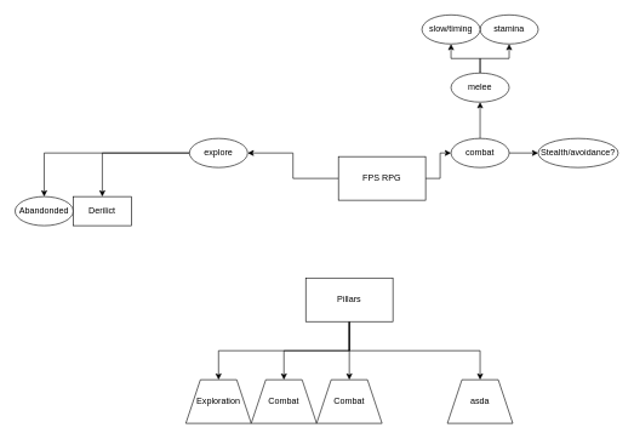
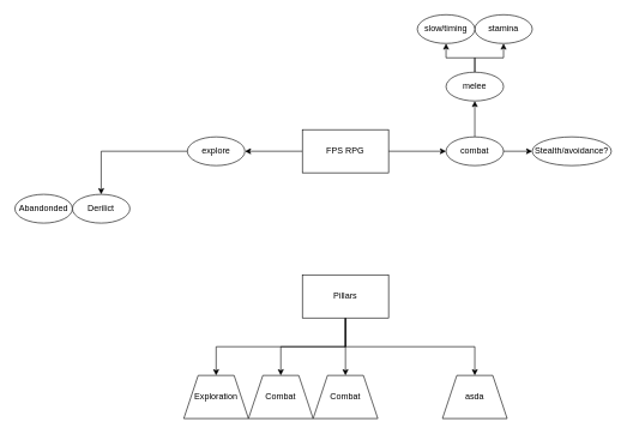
- <mxCell id="5" value="" style="edgeStyle=orthogonalEdgeStyle;rounded=0;orthogonalLoop=1;jettySize=auto;html=1;" edge="1" parent="1" source="7" target="8"><mxGeometry relative="1" as="geometry" /></mxCell>
- <mxCell id="4" value="FPS RPG" style="rounded=0;whiteSpace=wrap;html=1;" vertex="1" parent="1"><mxGeometry x="465" y="215" width="120" height="60" as="geometry" /></mxCell>
+ <mxCell id="4" value="FPS RPG" style="rounded=0;whiteSpace=wrap;html=1;" vertex="1" parent="1"><mxGeometry x="420" y="180" width="120" height="60" as="geometry" /></mxCell>
- <mxCell id="9" value="Derilict" style="whiteSpace=wrap;html=1;rounded=0;" vertex="1" parent="1"><mxGeometry x="100" y="270" width="80" height="40" as="geometry" /></mxCell>
+ <mxCell id="9" value="Derilict" style="ellipse;whiteSpace=wrap;html=1;rounded=0;" vertex="1" parent="1"><mxGeometry x="100" y="270" width="80" height="40" as="geometry" /></mxCell>
